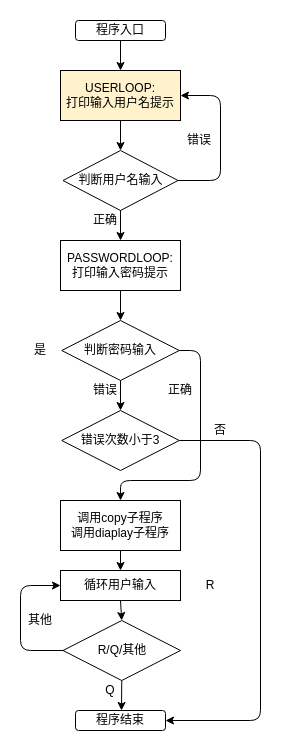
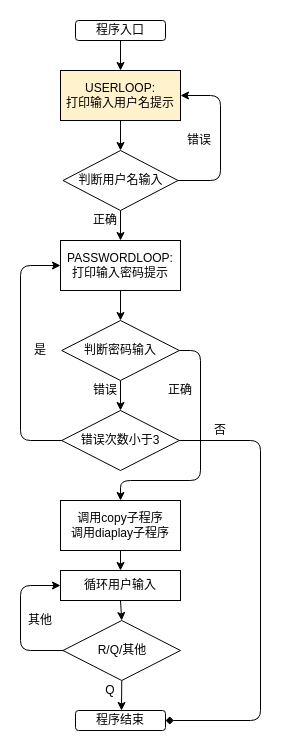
+ <mxCell id="17" style="edgeStyle=none;html=1;exitX=0;exitY=0.5;exitDx=0;exitDy=0;entryX=0;entryY=0.5;entryDx=0;entryDy=0;" edge="1" parent="1" source="19" target="11"><mxGeometry relative="1" as="geometry"><mxPoint x="20" y="440" as="targetPoint" /><Array as="points"><mxPoint x="20" y="440" /><mxPoint x="20" y="265" /></Array></mxGeometry></mxCell>
- <mxCell id="31" value="R" style="text;html=1;strokeColor=none;fillColor=none;align=center;verticalAlign=middle;whiteSpace=wrap;rounded=0;" vertex="1" parent="1"><mxGeometry x="190" y="575" width="40" height="20" as="geometry" /></mxCell>
- <mxCell id="18" style="edgeStyle=none;html=1;exitX=1;exitY=0.5;exitDx=0;exitDy=0;entryX=1;entryY=0.5;entryDx=0;entryDy=0;" edge="1" parent="1" source="19" target="32"><mxGeometry relative="1" as="geometry"><mxPoint x="260" y="720" as="targetPoint" /><Array as="points"><mxPoint x="260" y="440" /><mxPoint x="260" y="720" /></Array></mxGeometry></mxCell>
+ <mxCell id="18" style="edgeStyle=none;html=1;exitX=1;exitY=0.5;exitDx=0;exitDy=0;entryX=1;entryY=0.5;entryDx=0;entryDy=0;endArrow=diamond;" edge="1" parent="1" source="19" target="32"><mxGeometry relative="1" as="geometry"><mxPoint x="260" y="720" as="targetPoint" /><Array as="points"><mxPoint x="260" y="440" /><mxPoint x="260" y="720" /></Array></mxGeometry></mxCell>
